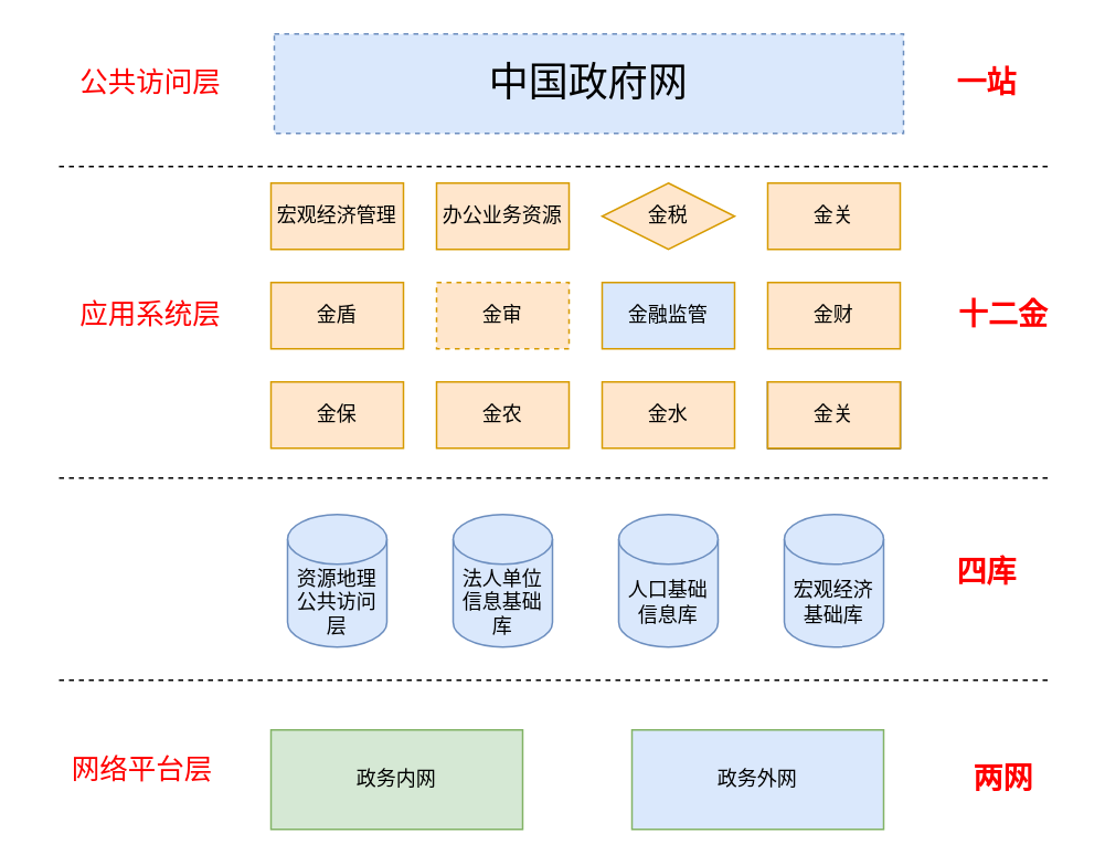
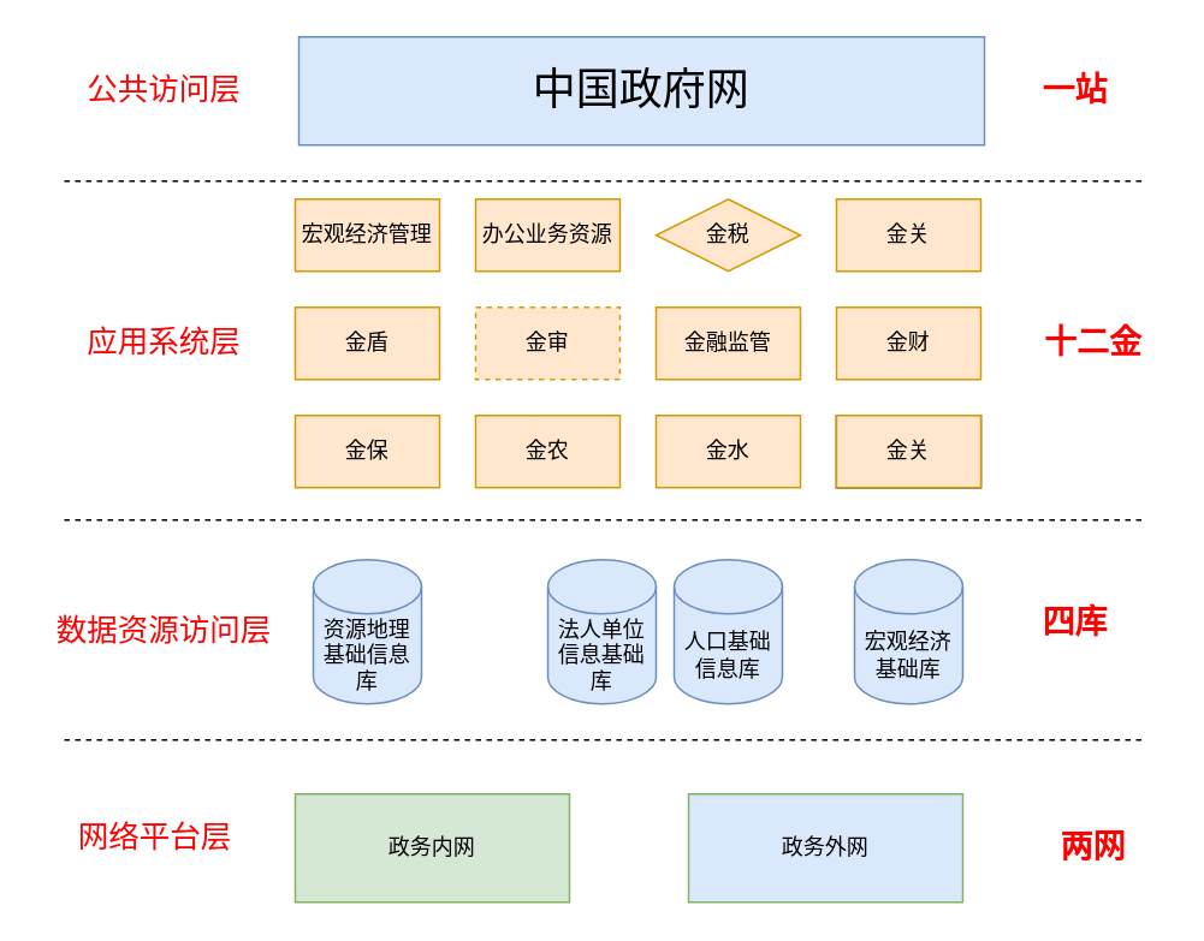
- <mxCell id="2" value="&lt;font style=&quot;font-size: 24px;&quot;&gt;中国政府网&lt;/font&gt;" style="rounded=0;whiteSpace=wrap;html=1;fillColor=#dae8fc;strokeColor=#6c8ebf;dashed=1;" vertex="1" parent="1"><mxGeometry x="165" y="20" width="380" height="60" as="geometry" /></mxCell>
+ <mxCell id="2" value="&lt;font style=&quot;font-size: 24px;&quot;&gt;中国政府网&lt;/font&gt;" style="rounded=0;whiteSpace=wrap;html=1;fillColor=#dae8fc;strokeColor=#6c8ebf;" vertex="1" parent="1"><mxGeometry x="165" y="20" width="380" height="60" as="geometry" /></mxCell>
- <mxCell id="13" value="金融监管" style="rounded=0;whiteSpace=wrap;html=1;fillColor=#dae8fc;strokeColor=#d79b00;" vertex="1" parent="1"><mxGeometry x="363" y="170" width="80" height="40" as="geometry" /></mxCell>
+ <mxCell id="13" value="金融监管" style="rounded=0;whiteSpace=wrap;html=1;fillColor=#ffe6cc;strokeColor=#d79b00;" vertex="1" parent="1"><mxGeometry x="363" y="170" width="80" height="40" as="geometry" /></mxCell>
+ <mxCell id="25" value="&lt;font color=&quot;#ff0000&quot; style=&quot;font-size: 17px;&quot;&gt;数据资源访问层&lt;/font&gt;" style="text;html=1;align=center;verticalAlign=middle;resizable=0;points=[];autosize=1;strokeColor=none;fillColor=none;strokeWidth=0;" vertex="1" parent="1"><mxGeometry x="20" y="335" width="140" height="30" as="geometry" /></mxCell>
- <mxCell id="22" value="法人单位信息基础库" style="shape=cylinder3;whiteSpace=wrap;html=1;boundedLbl=1;backgroundOutline=1;size=15;fillColor=#dae8fc;strokeColor=#6c8ebf;" vertex="1" parent="1"><mxGeometry x="273" y="310" width="60" height="80" as="geometry" /></mxCell>
+ <mxCell id="22" value="法人单位信息基础库" style="shape=cylinder3;whiteSpace=wrap;html=1;boundedLbl=1;backgroundOutline=1;size=15;fillColor=#dae8fc;strokeColor=#6c8ebf;" vertex="1" parent="1"><mxGeometry x="303" y="310" width="60" height="80" as="geometry" /></mxCell>
- <mxCell id="21" value="资源地理&lt;br&gt;公共访问层" style="shape=cylinder3;whiteSpace=wrap;html=1;boundedLbl=1;backgroundOutline=1;size=15;fillColor=#dae8fc;strokeColor=#6c8ebf;" vertex="1" parent="1"><mxGeometry x="173" y="310" width="60" height="80" as="geometry" /></mxCell>
+ <mxCell id="21" value="资源地理&lt;br&gt;基础信息库" style="shape=cylinder3;whiteSpace=wrap;html=1;boundedLbl=1;backgroundOutline=1;size=15;fillColor=#dae8fc;strokeColor=#6c8ebf;" vertex="1" parent="1"><mxGeometry x="173" y="310" width="60" height="80" as="geometry" /></mxCell>
